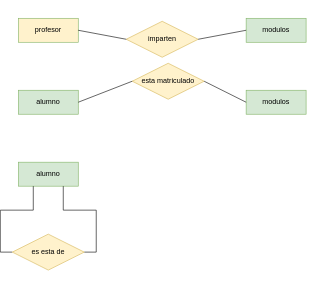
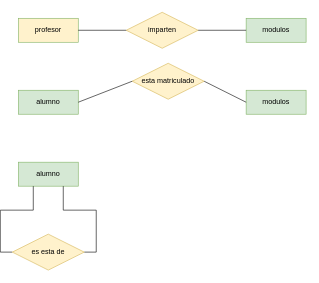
- <mxCell id="3" value="imparten" style="shape=rhombus;perimeter=rhombusPerimeter;whiteSpace=wrap;html=1;align=center;fillColor=#fff2cc;strokeColor=#d6b656;" vertex="1" parent="1"><mxGeometry x="210" y="35" width="120" height="60" as="geometry" /></mxCell>
+ <mxCell id="3" value="imparten" style="shape=rhombus;perimeter=rhombusPerimeter;whiteSpace=wrap;html=1;align=center;fillColor=#fff2cc;strokeColor=#d6b656;" vertex="1" parent="1"><mxGeometry x="210" y="20" width="120" height="60" as="geometry" /></mxCell>
